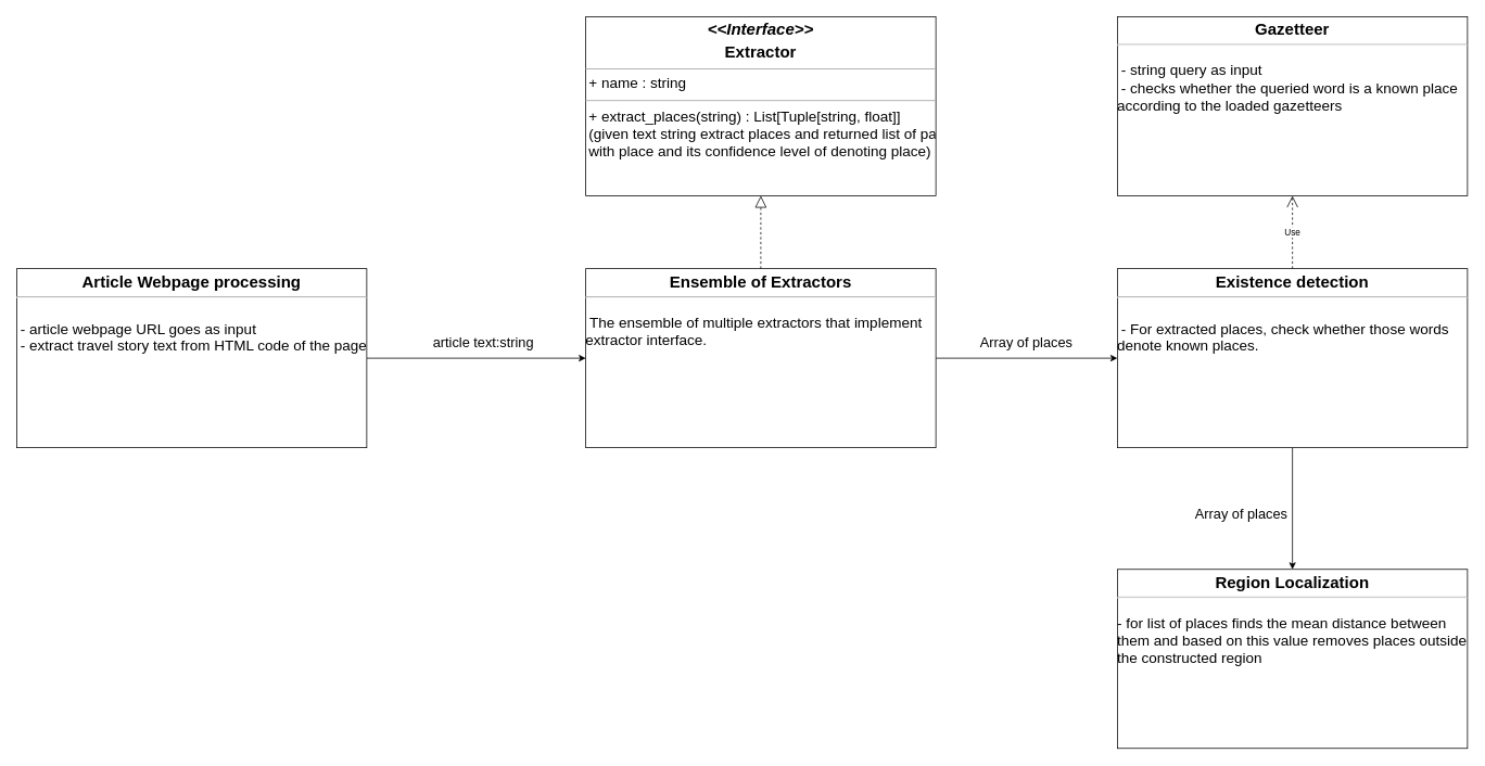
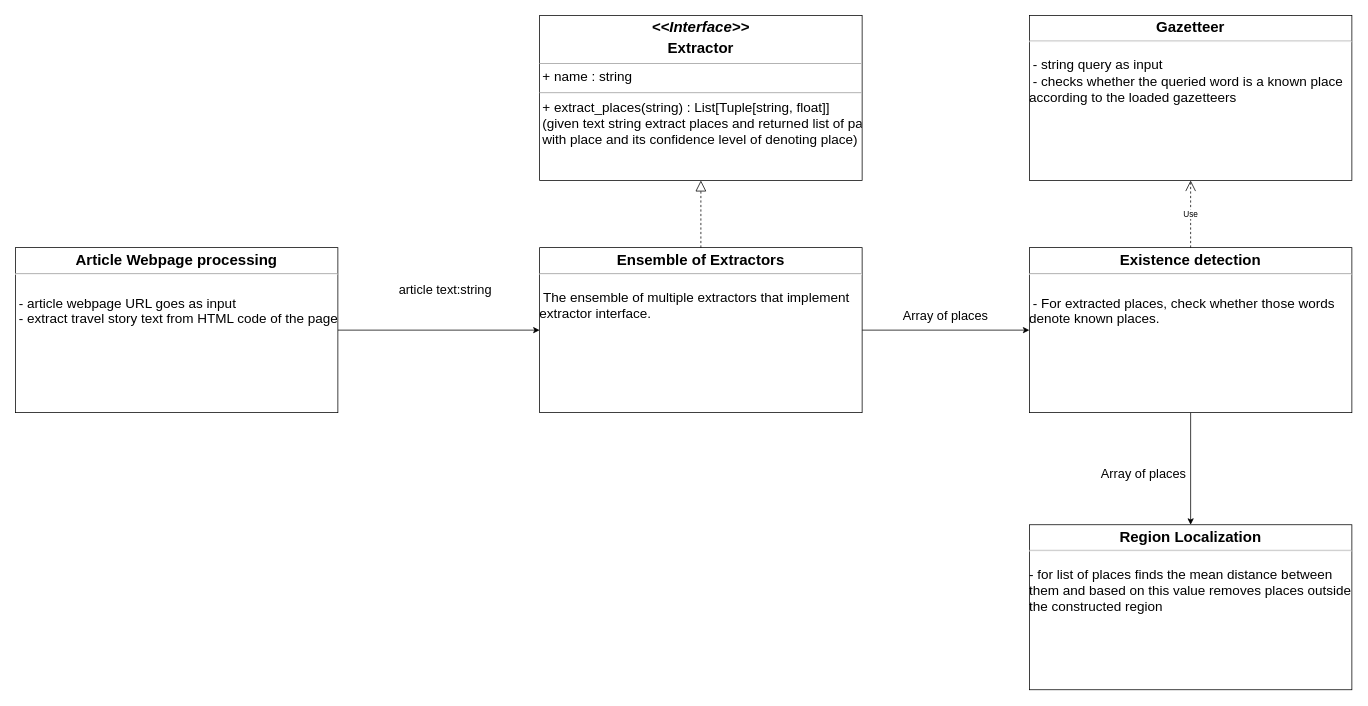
- <mxCell id="2" value="&lt;font style=&quot;font-size: 17px&quot;&gt;article text:str&lt;/font&gt;&lt;font style=&quot;font-size: 17px&quot;&gt;ing&lt;/font&gt;" style="text;html=1;align=center;verticalAlign=middle;resizable=0;points=[];autosize=1;" parent="1" vertex="1"><mxGeometry x="526" y="412" width="133" height="20" as="geometry" /></mxCell>
+ <mxCell id="2" value="&lt;font style=&quot;font-size: 17px&quot;&gt;article text:str&lt;/font&gt;&lt;font style=&quot;font-size: 17px&quot;&gt;ing&lt;/font&gt;" style="text;html=1;align=center;verticalAlign=middle;resizable=0;points=[];autosize=1;" parent="1" vertex="1"><mxGeometry x="526" y="377" width="133" height="20" as="geometry" /></mxCell>
